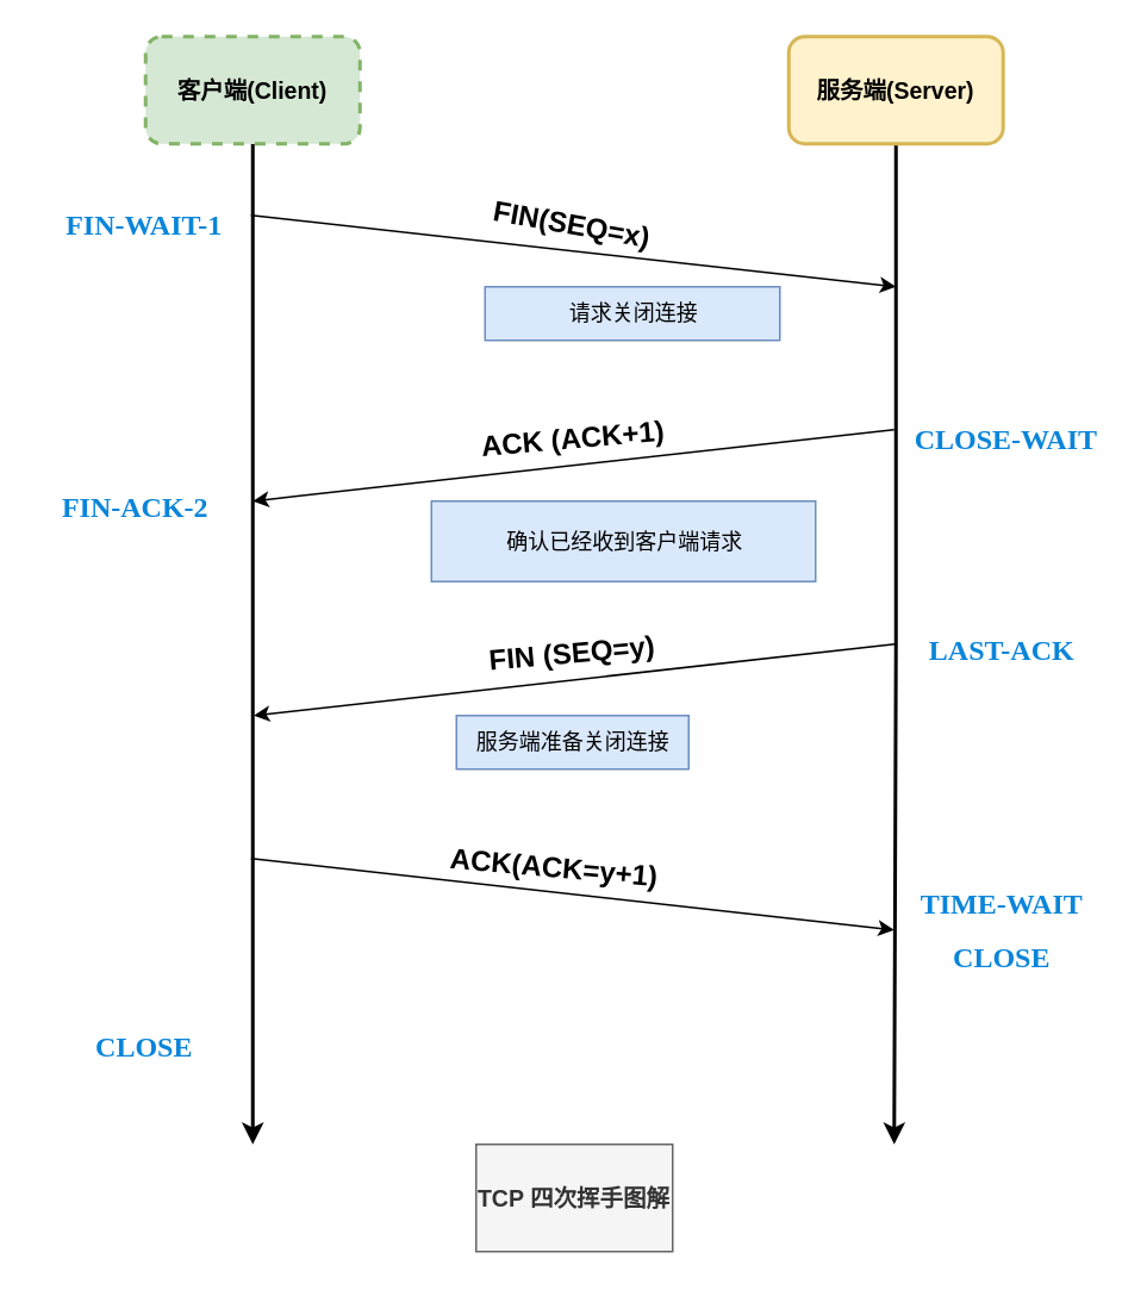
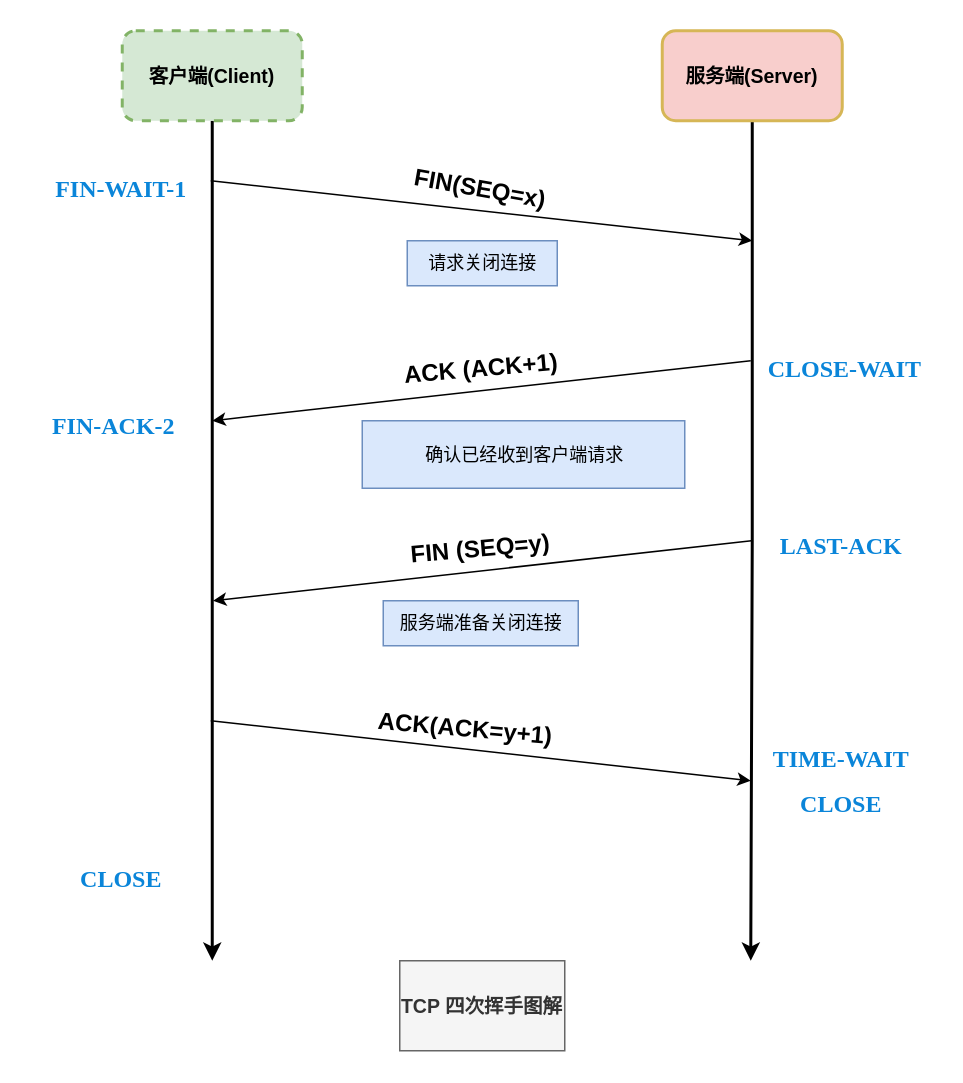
- <mxCell id="5" value="&lt;b&gt;&lt;font style=&quot;font-size: 13px;&quot;&gt;服务端(Server)&lt;/font&gt;&lt;/b&gt;" style="rounded=1;whiteSpace=wrap;html=1;fillColor=#fff2cc;strokeColor=#d6b656;strokeWidth=2;" vertex="1" parent="1"><mxGeometry x="441" y="20" width="120" height="60" as="geometry" /></mxCell>
+ <mxCell id="5" value="&lt;b&gt;&lt;font style=&quot;font-size: 13px;&quot;&gt;服务端(Server)&lt;/font&gt;&lt;/b&gt;" style="rounded=1;whiteSpace=wrap;html=1;fillColor=#f8cecc;strokeColor=#d6b656;strokeWidth=2;" vertex="1" parent="1"><mxGeometry x="441" y="20" width="120" height="60" as="geometry" /></mxCell>
- <mxCell id="13" value="请求关闭连接" style="text;html=1;align=center;verticalAlign=middle;resizable=0;points=[];autosize=1;strokeColor=#6c8ebf;fillColor=#dae8fc;" vertex="1" parent="1"><mxGeometry x="271" y="160" width="165" height="30" as="geometry" /></mxCell>
+ <mxCell id="13" value="请求关闭连接" style="text;html=1;align=center;verticalAlign=middle;resizable=0;points=[];autosize=1;strokeColor=#6c8ebf;fillColor=#dae8fc;" vertex="1" parent="1"><mxGeometry x="271" y="160" width="100" height="30" as="geometry" /></mxCell>
